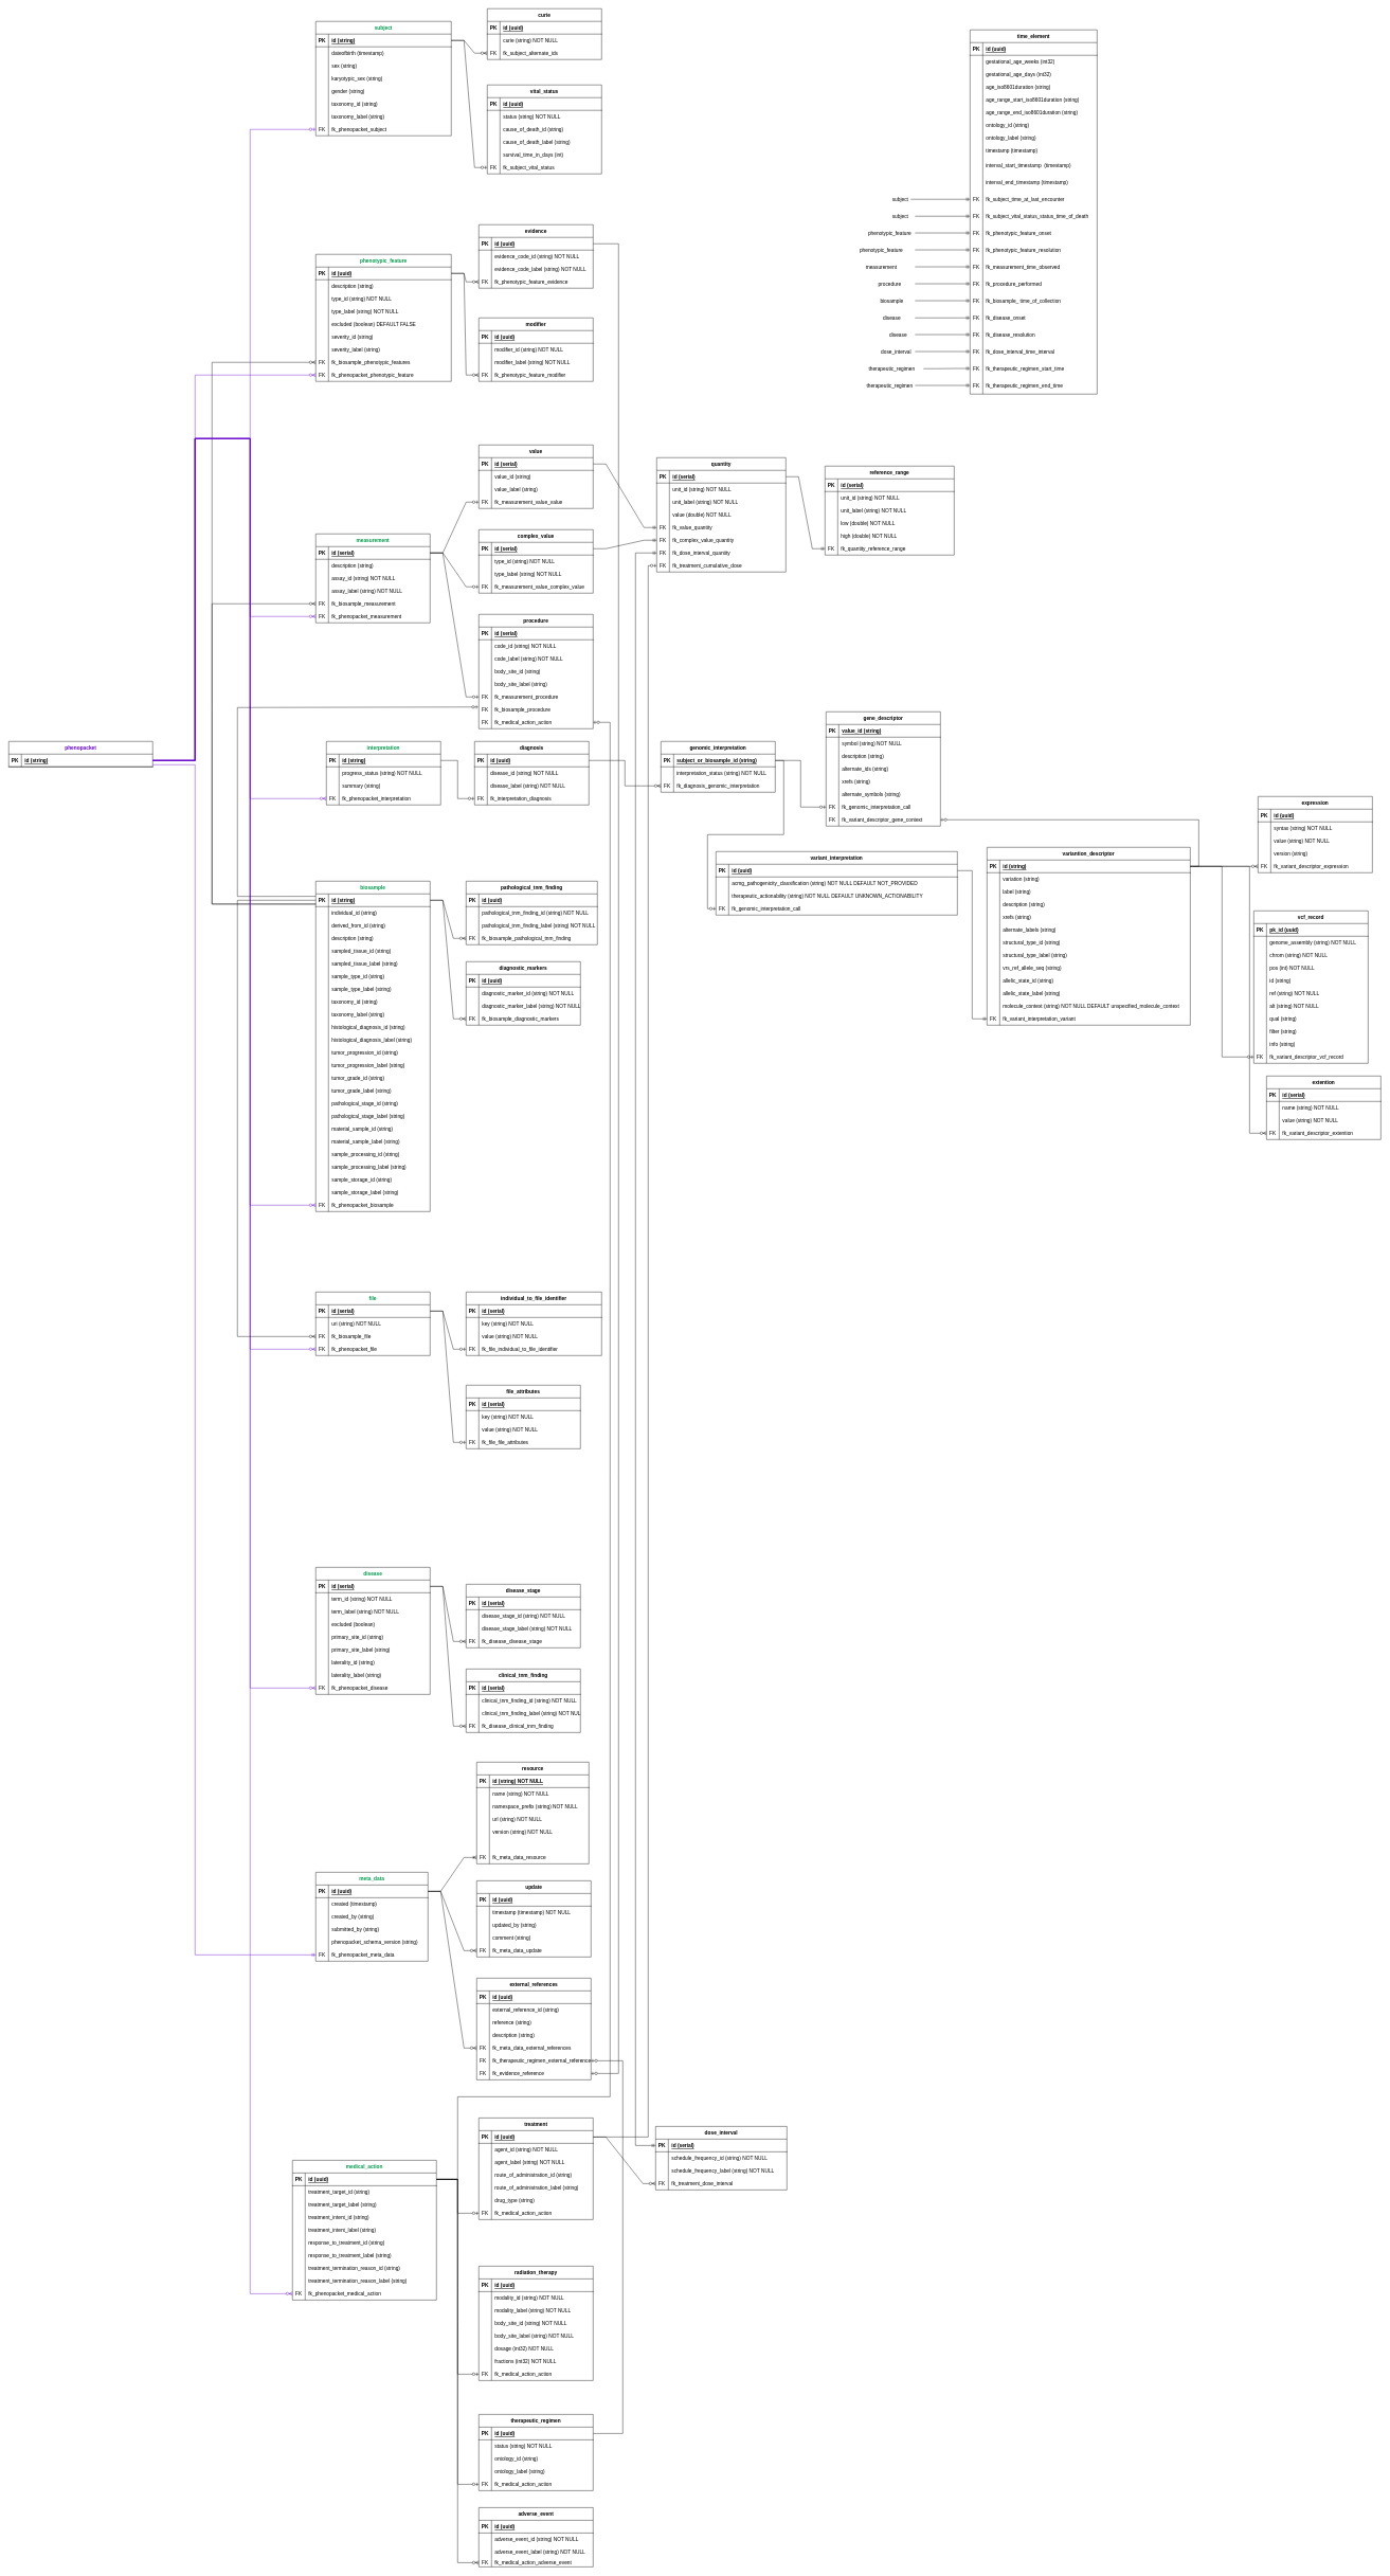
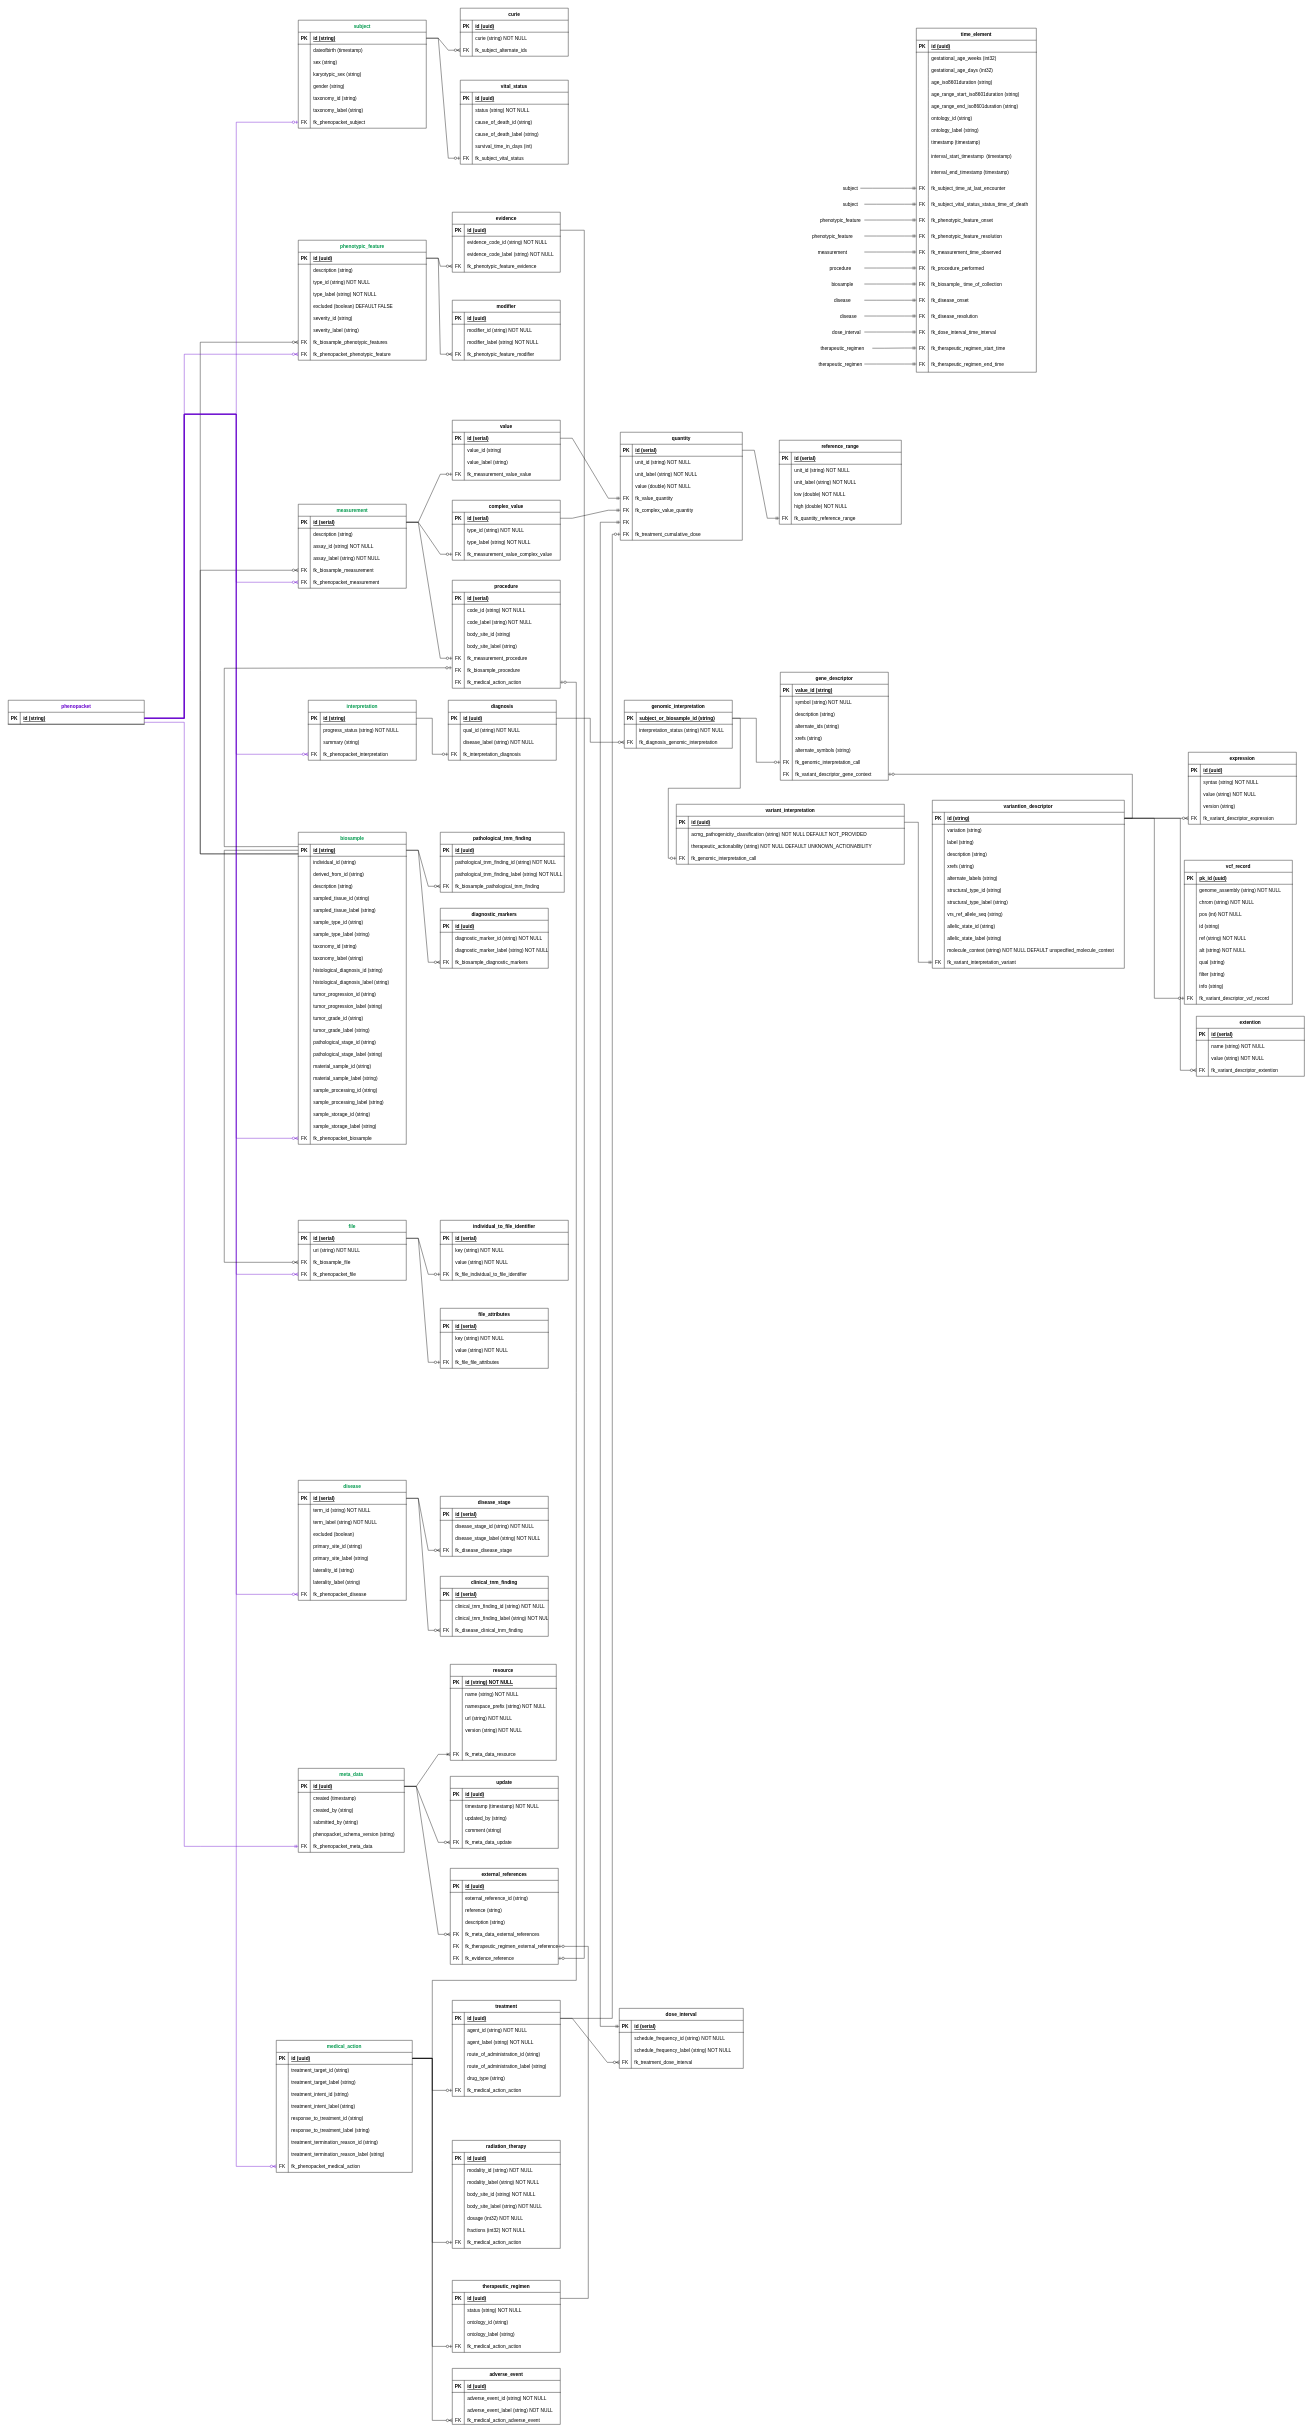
- <mxCell id="220" value="fk_dose_interval_quantity" style="shape=partialRectangle;connectable=0;fillColor=none;top=0;left=0;bottom=0;right=0;align=left;spacingLeft=6;overflow=hidden;" parent="218" vertex="1"><mxGeometry x="30" width="275" height="30" as="geometry"><mxRectangle width="275" height="30" as="alternateBounds" /></mxGeometry></mxCell>
- <mxCell id="297" value="disease_id (string) NOT NULL" style="shape=partialRectangle;connectable=0;fillColor=none;top=0;left=0;bottom=0;right=0;align=left;spacingLeft=6;overflow=hidden;" parent="295" vertex="1"><mxGeometry x="30" width="240" height="30" as="geometry"><mxRectangle width="240" height="30" as="alternateBounds" /></mxGeometry></mxCell>
+ <mxCell id="297" value="qual_id (string) NOT NULL" style="shape=partialRectangle;connectable=0;fillColor=none;top=0;left=0;bottom=0;right=0;align=left;spacingLeft=6;overflow=hidden;" parent="295" vertex="1"><mxGeometry x="30" width="240" height="30" as="geometry"><mxRectangle width="240" height="30" as="alternateBounds" /></mxGeometry></mxCell>
